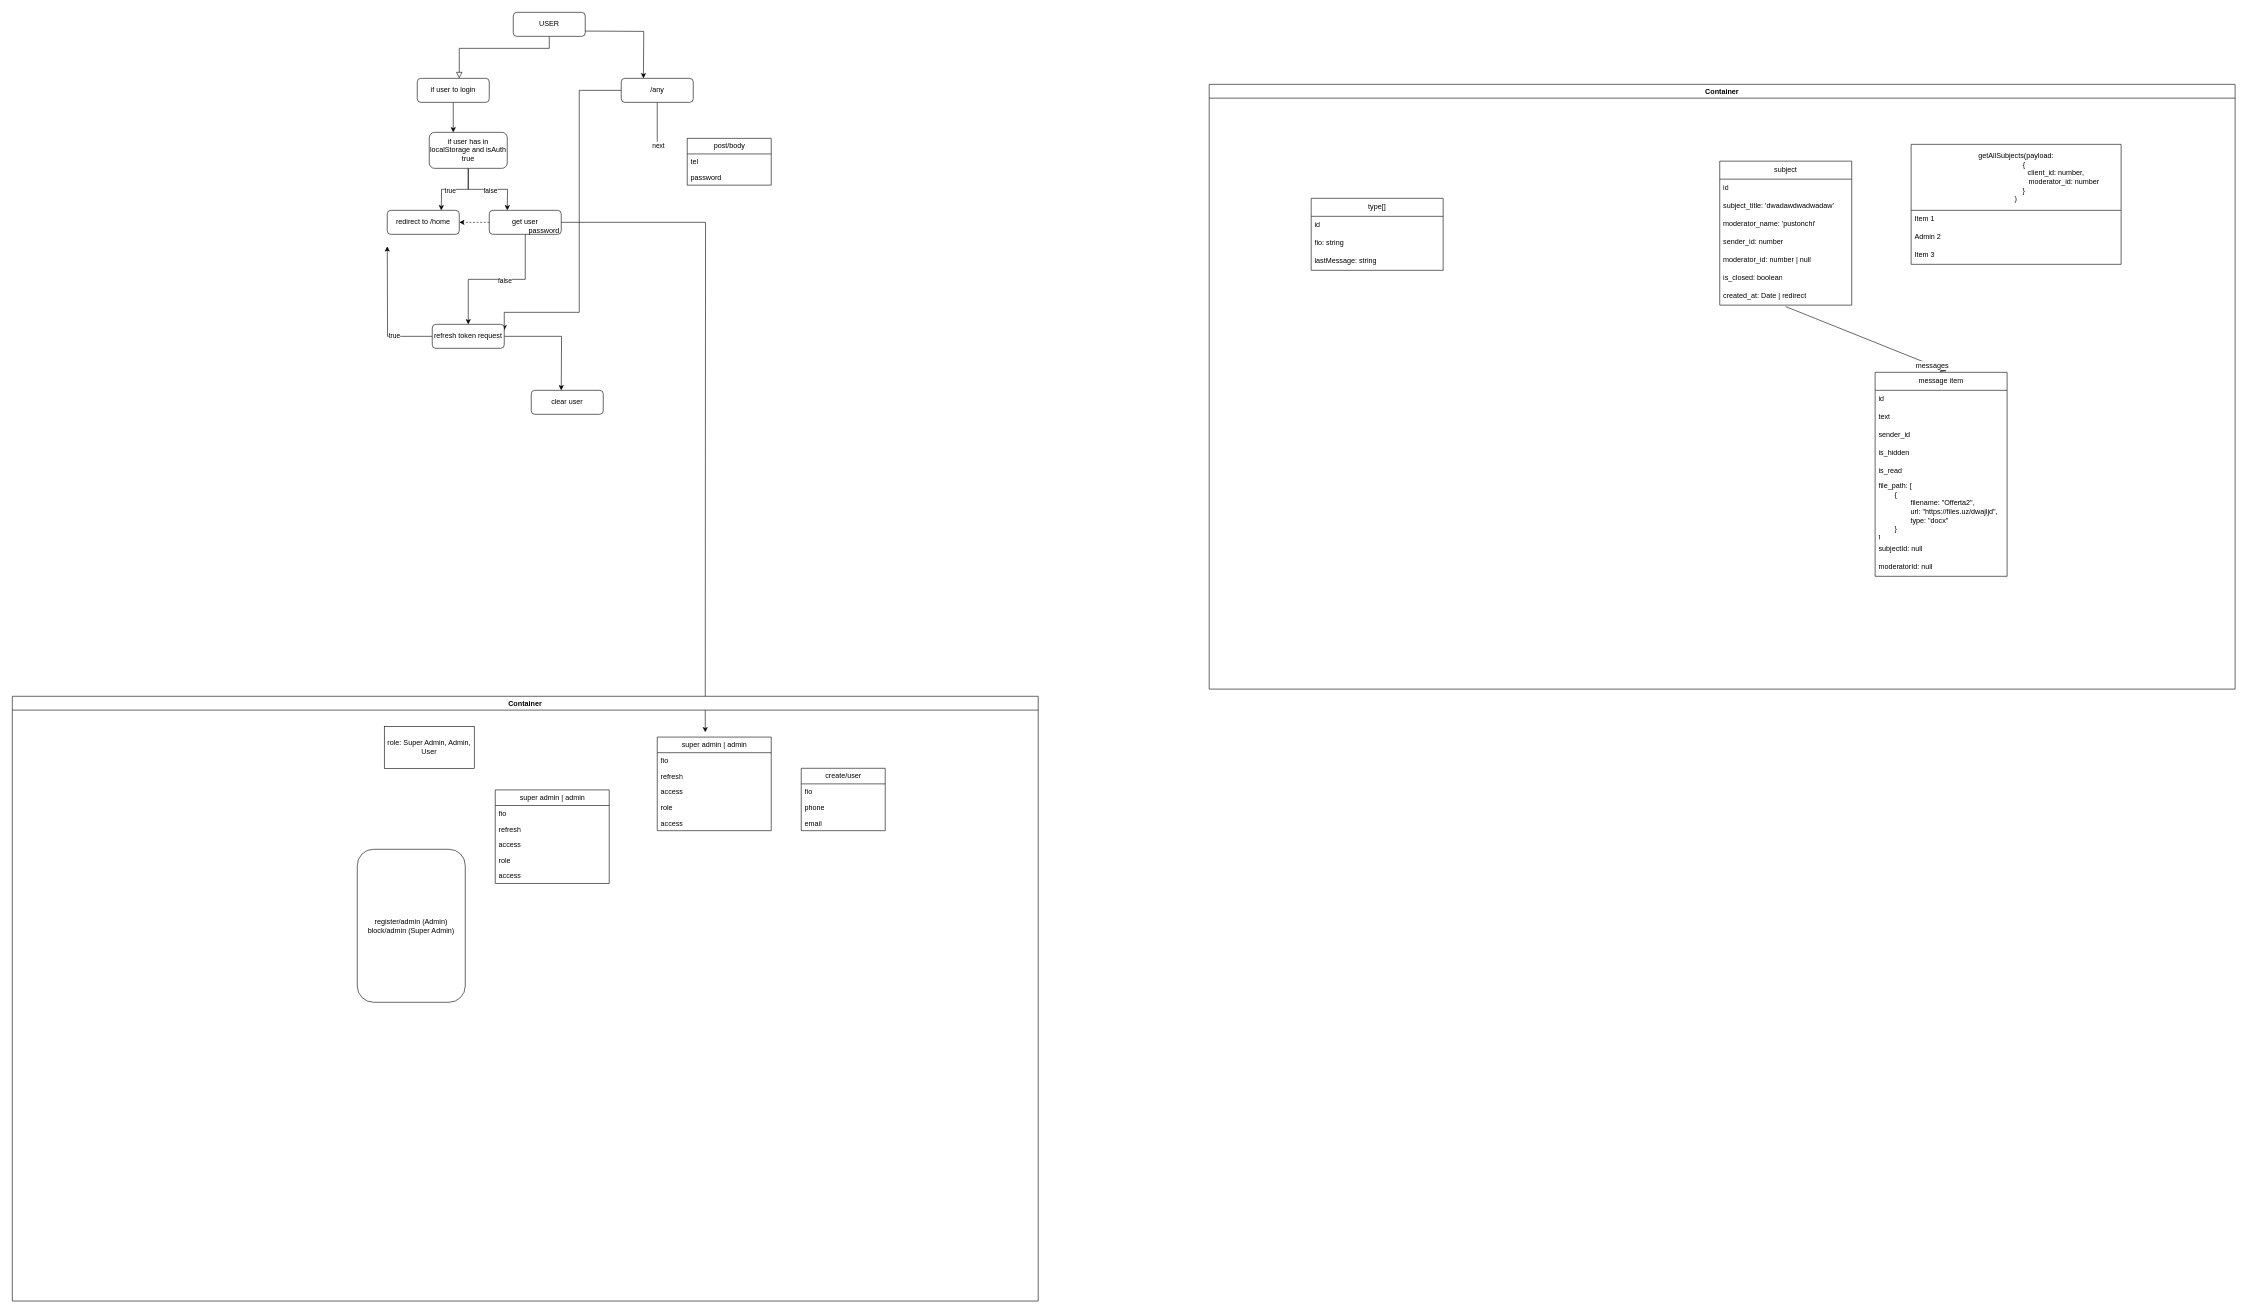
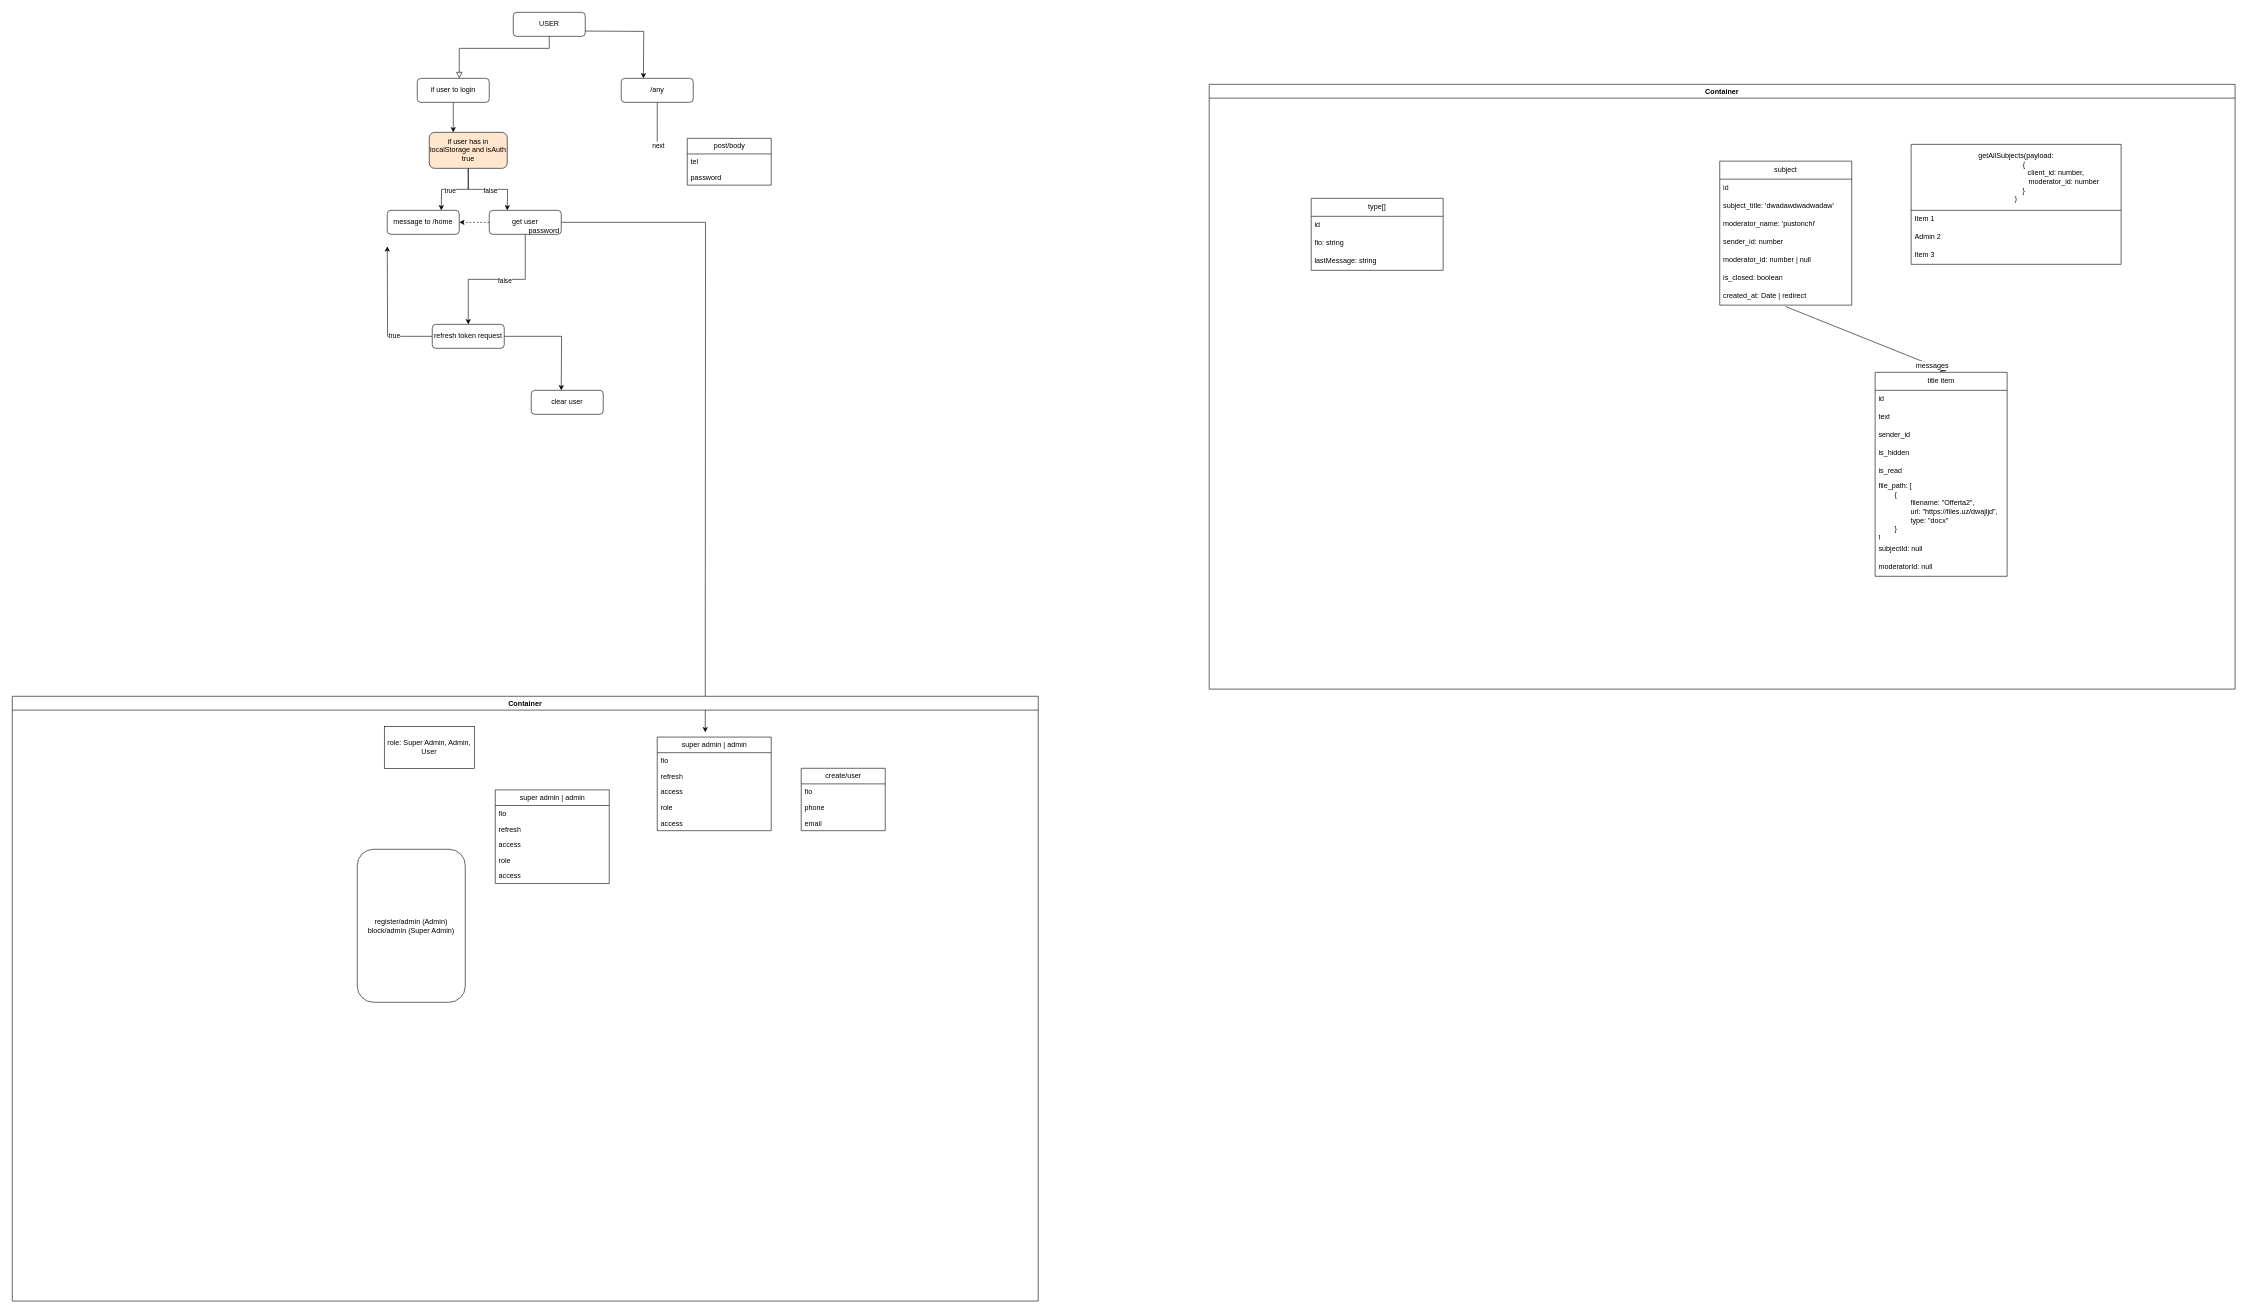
- <mxCell id="15" value="if user has in localStorage and isAuth true" style="rounded=1;whiteSpace=wrap;html=1;fontSize=12;glass=0;strokeWidth=1;shadow=0;" parent="1" vertex="1"><mxGeometry x="715" y="220" width="130" height="60" as="geometry" /></mxCell>
+ <mxCell id="15" value="if user has in localStorage and isAuth true" style="rounded=1;whiteSpace=wrap;html=1;fontSize=12;glass=0;strokeWidth=1;shadow=0;fillColor=#ffe6cc;" parent="1" vertex="1"><mxGeometry x="715" y="220" width="130" height="60" as="geometry" /></mxCell>
- <mxCell id="16" value="redirect to /home" style="rounded=1;whiteSpace=wrap;html=1;fontSize=12;glass=0;strokeWidth=1;shadow=0;" parent="1" vertex="1"><mxGeometry x="645" y="350" width="120" height="40" as="geometry" /></mxCell>
+ <mxCell id="16" value="message to /home" style="rounded=1;whiteSpace=wrap;html=1;fontSize=12;glass=0;strokeWidth=1;shadow=0;" parent="1" vertex="1"><mxGeometry x="645" y="350" width="120" height="40" as="geometry" /></mxCell>
- <mxCell id="6" style="edgeStyle=orthogonalEdgeStyle;rounded=0;orthogonalLoop=1;jettySize=auto;html=1;entryX=1;entryY=0.25;entryDx=0;entryDy=0;" parent="1" source="7" target="25" edge="1"><mxGeometry relative="1" as="geometry"><Array as="points"><mxPoint x="965" y="150" /><mxPoint x="965" y="520" /></Array></mxGeometry></mxCell>
- <mxCell id="45" value="message item" style="swimlane;fontStyle=0;childLayout=stackLayout;horizontal=1;startSize=30;horizontalStack=0;resizeParent=1;resizeParentMax=0;resizeLast=0;collapsible=1;marginBottom=0;whiteSpace=wrap;html=1;" vertex="1" parent="32"><mxGeometry x="1110" y="480" width="220" height="340" as="geometry" /></mxCell>
+ <mxCell id="45" value="title item" style="swimlane;fontStyle=0;childLayout=stackLayout;horizontal=1;startSize=30;horizontalStack=0;resizeParent=1;resizeParentMax=0;resizeLast=0;collapsible=1;marginBottom=0;whiteSpace=wrap;html=1;" vertex="1" parent="32"><mxGeometry x="1110" y="480" width="220" height="340" as="geometry" /></mxCell>
